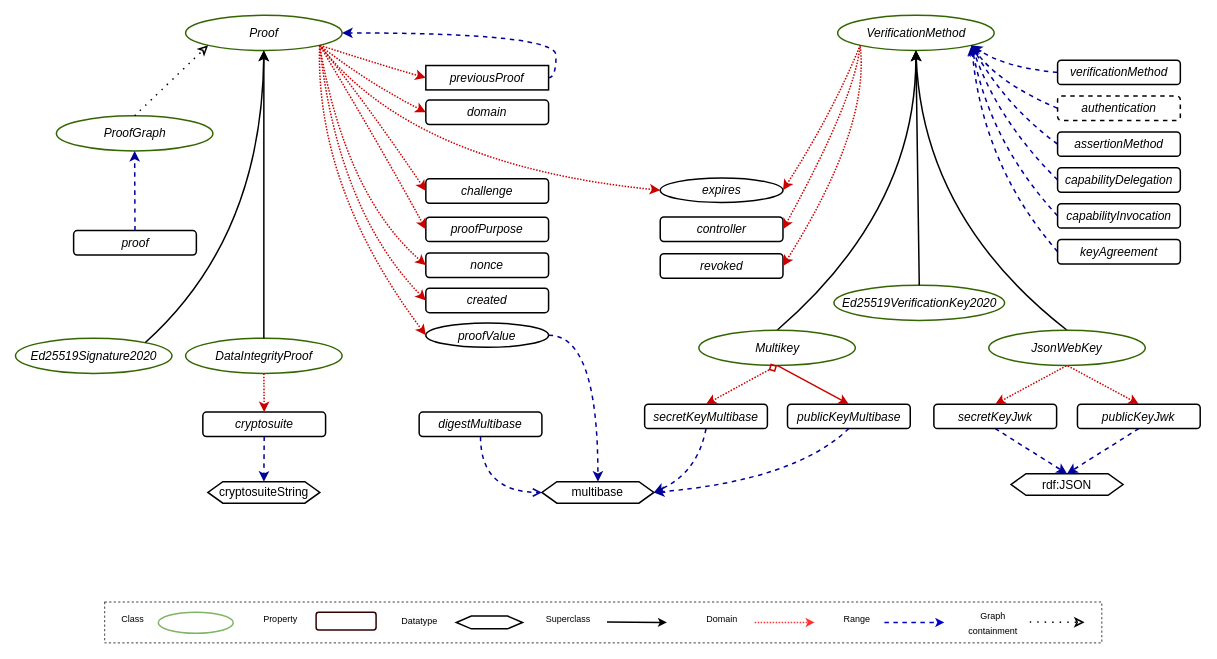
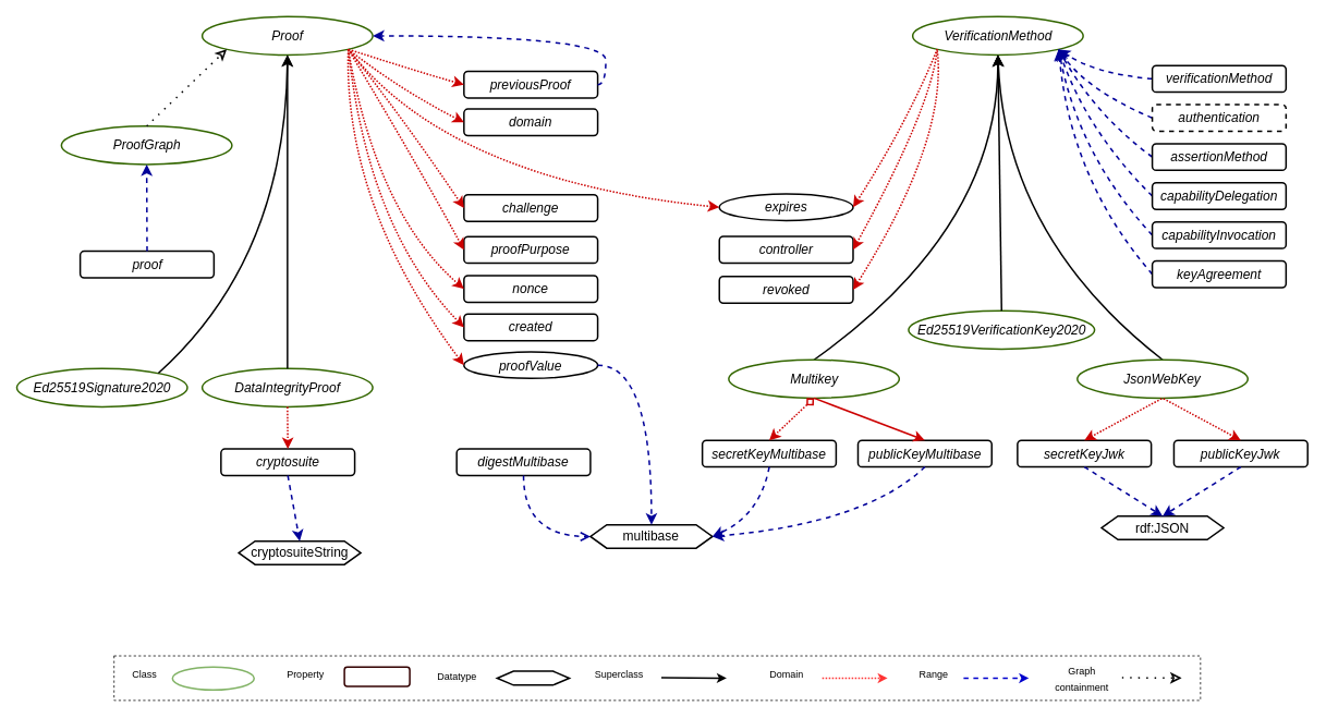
- <mxCell id="48" value="&lt;i&gt;previousProof&lt;/i&gt;" style="whiteSpace=wrap;html=1;fontSize=16;fillColor=none;strokeWidth=2;rounded=0;" parent="1" vertex="1"><mxGeometry x="567.349" y="86.892" width="163.731" height="32.537" as="geometry" /></mxCell>
+ <mxCell id="48" value="&lt;i&gt;previousProof&lt;/i&gt;" style="rounded=1;whiteSpace=wrap;html=1;fontSize=16;fillColor=none;strokeWidth=2;" parent="1" vertex="1"><mxGeometry x="567.349" y="86.892" width="163.731" height="32.537" as="geometry" /></mxCell>
- <mxCell id="80" value="&lt;i&gt;Multikey&lt;/i&gt;" style="ellipse;whiteSpace=wrap;html=1;fontSize=16;fillColor=none;strokeWidth=2;strokeColor=#336600;" parent="1" vertex="1"><mxGeometry x="931.503" y="440" width="208.734" height="46.891" as="geometry" /></mxCell>
+ <mxCell id="80" value="&lt;i&gt;Multikey&lt;/i&gt;" style="ellipse;whiteSpace=wrap;html=1;fontSize=16;fillColor=none;strokeWidth=2;strokeColor=#336600;" parent="1" vertex="1"><mxGeometry x="891.503" y="440" width="208.734" height="46.891" as="geometry" /></mxCell>
- <mxCell id="67" value="cryptosuiteString" style="shape=hexagon;perimeter=hexagonPerimeter2;whiteSpace=wrap;html=1;fixedSize=1;fontSize=16;fillColor=none;strokeWidth=2;" parent="1" vertex="1"><mxGeometry x="276.608" y="642.021" width="149.369" height="28.709" as="geometry" /></mxCell>
+ <mxCell id="67" value="cryptosuiteString" style="shape=hexagon;perimeter=hexagonPerimeter2;whiteSpace=wrap;html=1;fixedSize=1;fontSize=16;fillColor=none;strokeWidth=2;" parent="1" vertex="1"><mxGeometry x="291.608" y="662.021" width="149.369" height="28.709" as="geometry" /></mxCell>
